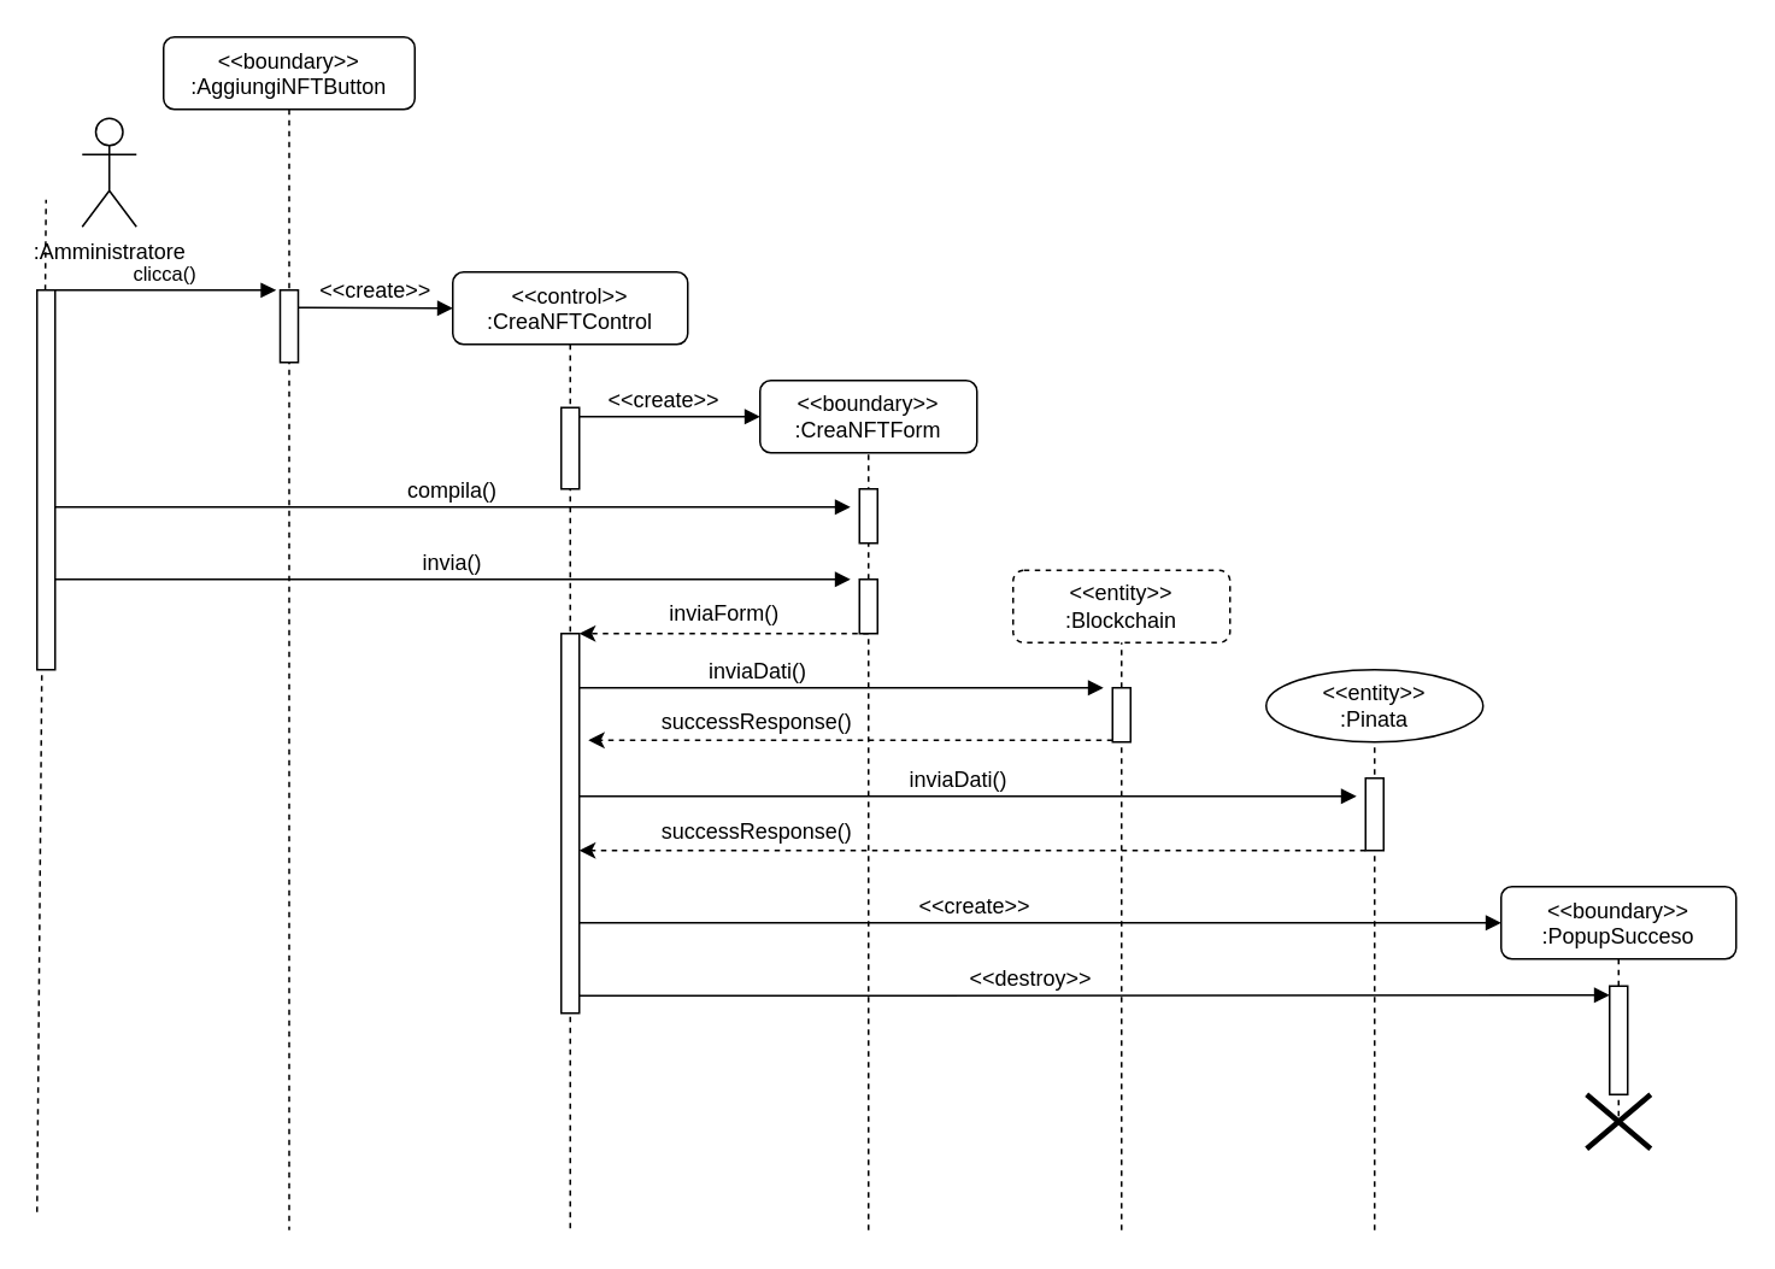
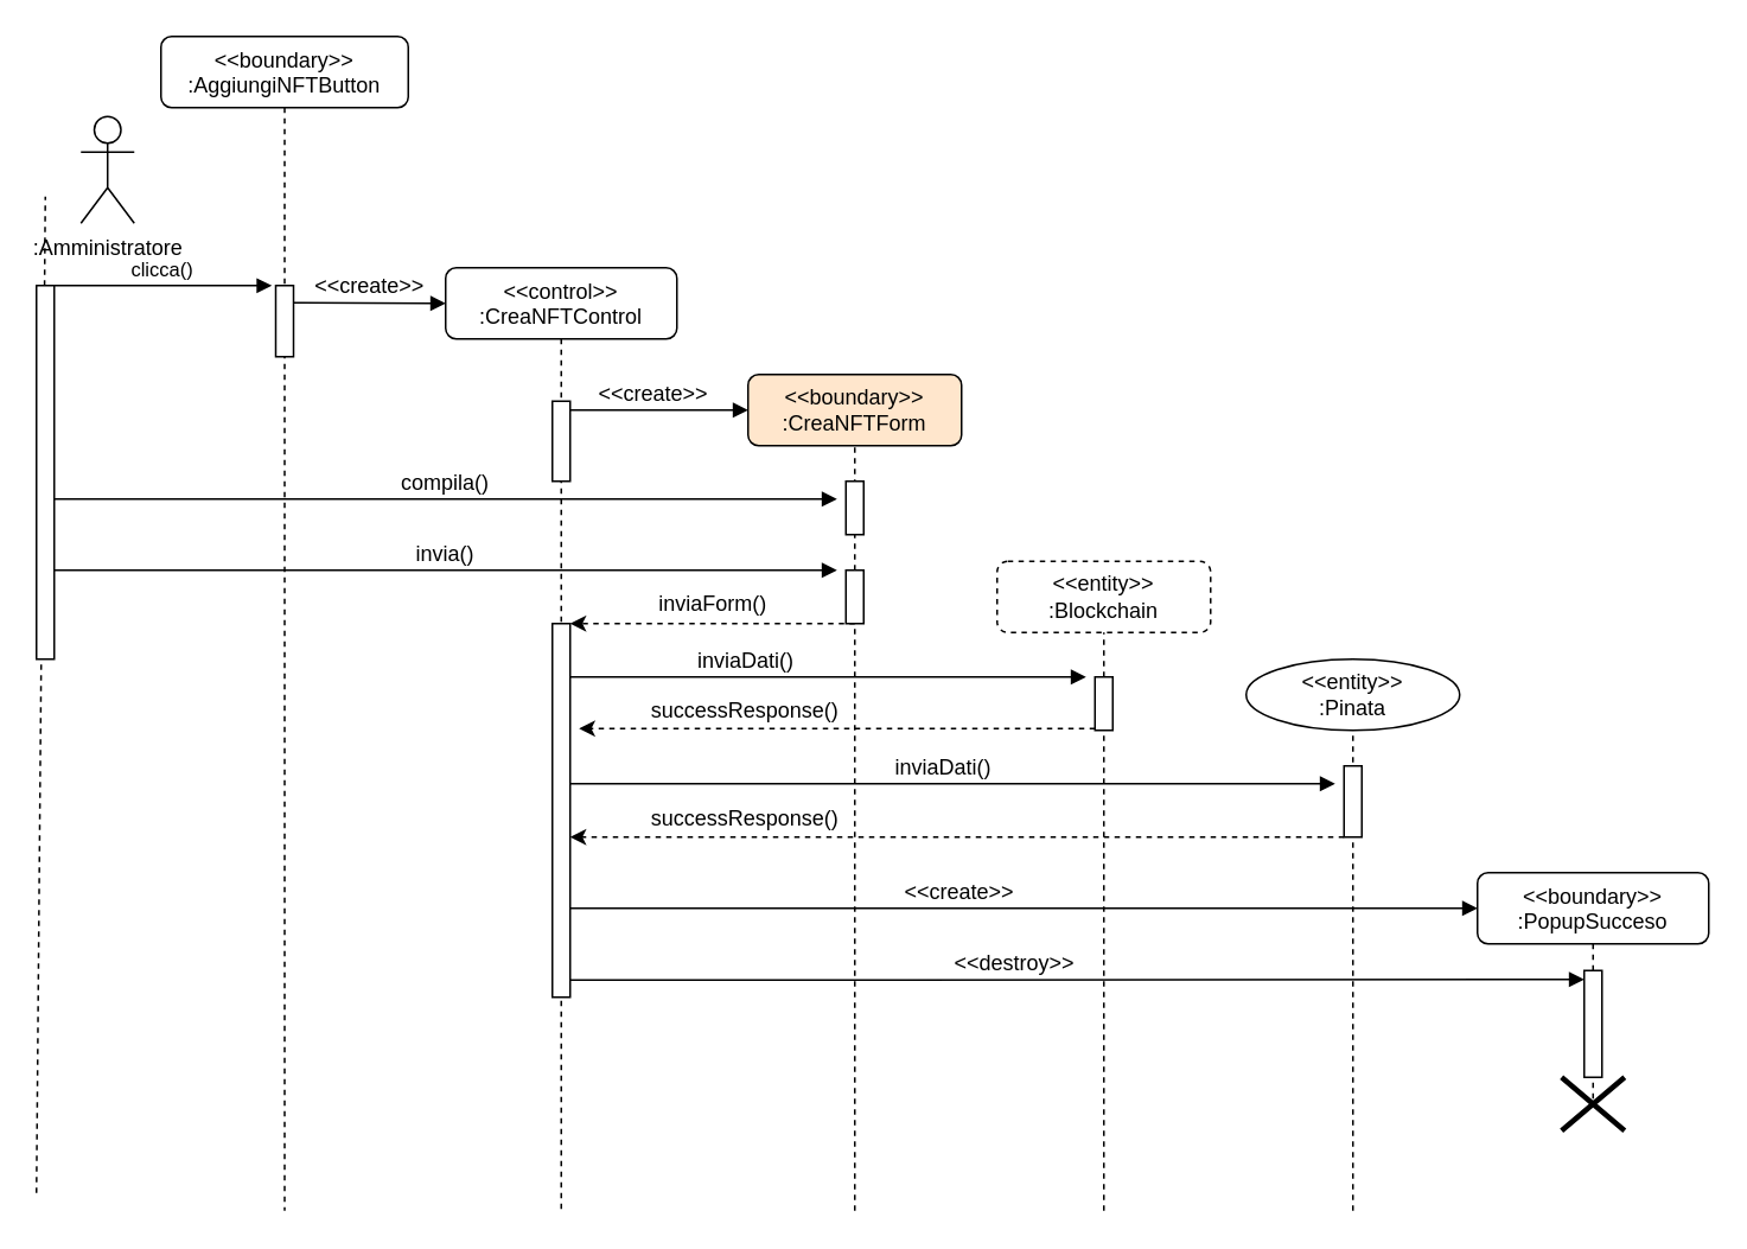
- <mxCell id="28" value="&amp;lt;&amp;lt;boundary&amp;gt;&amp;gt;&lt;br&gt;:CreaNFTForm" style="rounded=1;whiteSpace=wrap;html=1;" vertex="1" parent="1"><mxGeometry x="420" y="210" width="120" height="40" as="geometry" /></mxCell>
+ <mxCell id="28" value="&amp;lt;&amp;lt;boundary&amp;gt;&amp;gt;&lt;br&gt;:CreaNFTForm" style="rounded=1;whiteSpace=wrap;html=1;fillColor=#ffe6cc;" vertex="1" parent="1"><mxGeometry x="420" y="210" width="120" height="40" as="geometry" /></mxCell>
